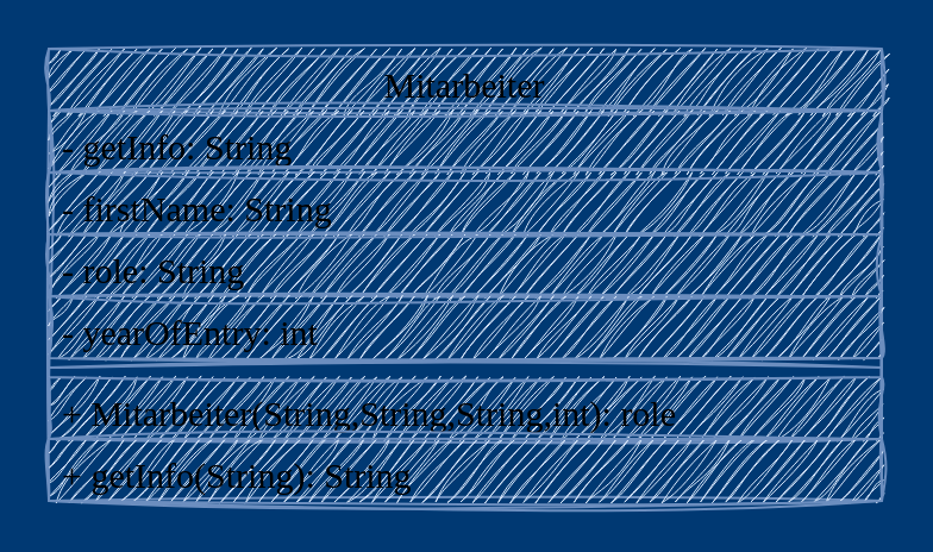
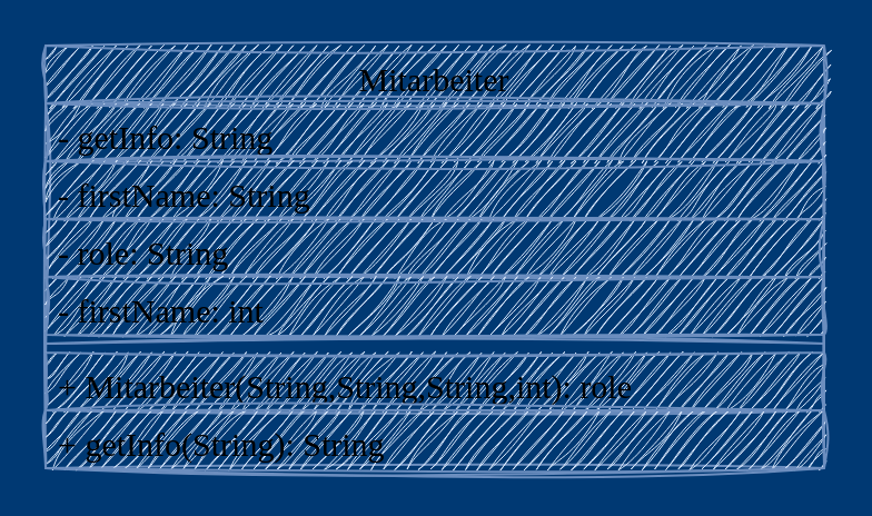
- <mxCell id="6" value="- yearOfEntry: int" style="text;strokeColor=#6c8ebf;fillColor=#dae8fc;align=left;verticalAlign=top;spacingLeft=4;spacingRight=4;overflow=hidden;rotatable=0;points=[[0,0.5],[1,0.5]];portConstraint=eastwest;fontFamily=Architects Daughter;fontSource=https%3A%2F%2Ffonts.googleapis.com%2Fcss%3Ffamily%3DArchitects%2BDaughter;labelBackgroundColor=none;rounded=0;sketch=1;curveFitting=1;jiggle=2;fontStyle=0;horizontal=1;fontSize=15;" parent="2" vertex="1"><mxGeometry y="104" width="350" height="26" as="geometry" /></mxCell>
+ <mxCell id="6" value="- firstName: int" style="text;strokeColor=#6c8ebf;fillColor=#dae8fc;align=left;verticalAlign=top;spacingLeft=4;spacingRight=4;overflow=hidden;rotatable=0;points=[[0,0.5],[1,0.5]];portConstraint=eastwest;fontFamily=Architects Daughter;fontSource=https%3A%2F%2Ffonts.googleapis.com%2Fcss%3Ffamily%3DArchitects%2BDaughter;labelBackgroundColor=none;rounded=0;sketch=1;curveFitting=1;jiggle=2;fontStyle=0;horizontal=1;fontSize=15;" parent="2" vertex="1"><mxGeometry y="104" width="350" height="26" as="geometry" /></mxCell>
